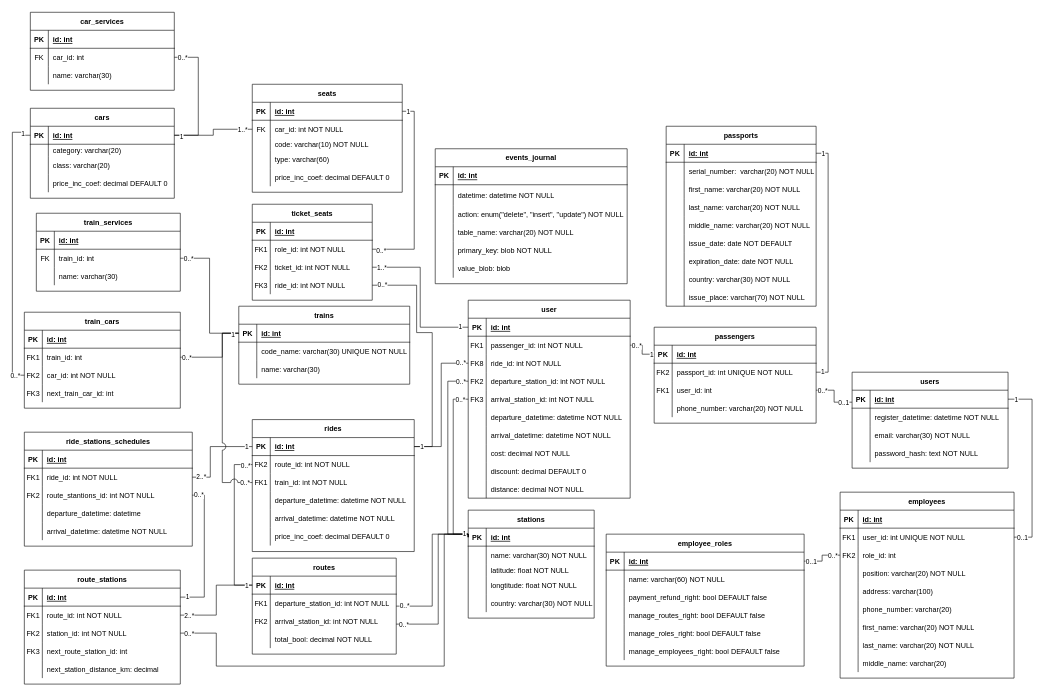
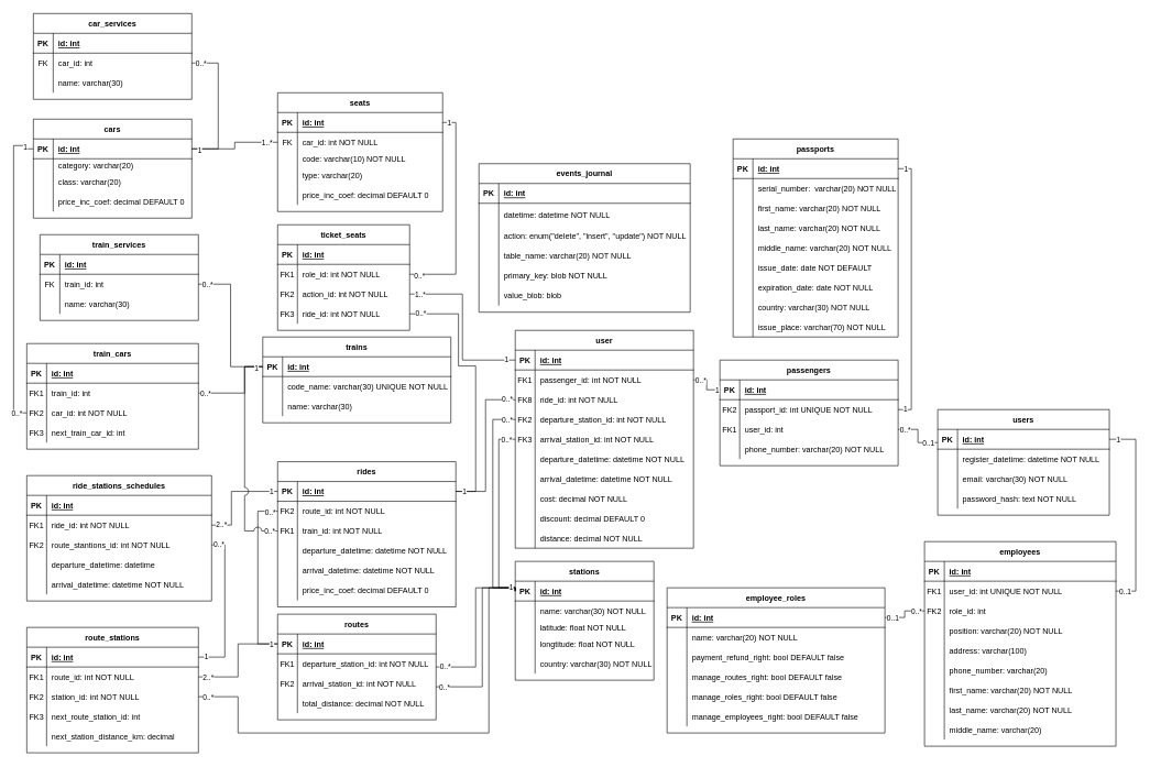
- <mxCell id="179" value="type: varchar(60)" style="shape=partialRectangle;connectable=0;fillColor=none;top=0;left=0;bottom=0;right=0;align=left;spacingLeft=6;overflow=hidden;" parent="177" vertex="1"><mxGeometry x="30" width="220" height="30" as="geometry"><mxRectangle width="220" height="30" as="alternateBounds" /></mxGeometry></mxCell>
+ <mxCell id="179" value="type: varchar(20)" style="shape=partialRectangle;connectable=0;fillColor=none;top=0;left=0;bottom=0;right=0;align=left;spacingLeft=6;overflow=hidden;" parent="177" vertex="1"><mxGeometry x="30" width="220" height="30" as="geometry"><mxRectangle width="220" height="30" as="alternateBounds" /></mxGeometry></mxCell>
- <mxCell id="319" value="ticket_id: int NOT NULL" style="shape=partialRectangle;connectable=0;fillColor=none;top=0;left=0;bottom=0;right=0;align=left;spacingLeft=6;overflow=hidden;" parent="317" vertex="1"><mxGeometry x="30" width="170" height="30" as="geometry"><mxRectangle width="170" height="30" as="alternateBounds" /></mxGeometry></mxCell>
+ <mxCell id="319" value="action_id: int NOT NULL" style="shape=partialRectangle;connectable=0;fillColor=none;top=0;left=0;bottom=0;right=0;align=left;spacingLeft=6;overflow=hidden;" parent="317" vertex="1"><mxGeometry x="30" width="170" height="30" as="geometry"><mxRectangle width="170" height="30" as="alternateBounds" /></mxGeometry></mxCell>
- <mxCell id="96" value="name: varchar(60) NOT NULL" style="shape=partialRectangle;connectable=0;fillColor=none;top=0;left=0;bottom=0;right=0;align=left;spacingLeft=6;overflow=hidden;" parent="94" vertex="1"><mxGeometry x="30" width="300" height="30" as="geometry"><mxRectangle width="300" height="30" as="alternateBounds" /></mxGeometry></mxCell>
+ <mxCell id="96" value="name: varchar(20) NOT NULL" style="shape=partialRectangle;connectable=0;fillColor=none;top=0;left=0;bottom=0;right=0;align=left;spacingLeft=6;overflow=hidden;" parent="94" vertex="1"><mxGeometry x="30" width="300" height="30" as="geometry"><mxRectangle width="300" height="30" as="alternateBounds" /></mxGeometry></mxCell>
- <mxCell id="269" value="total_bool: decimal NOT NULL" style="shape=partialRectangle;connectable=0;fillColor=none;top=0;left=0;bottom=0;right=0;align=left;spacingLeft=6;overflow=hidden;" parent="267" vertex="1"><mxGeometry x="30" width="210" height="30" as="geometry"><mxRectangle width="210" height="30" as="alternateBounds" /></mxGeometry></mxCell>
+ <mxCell id="269" value="total_distance: decimal NOT NULL" style="shape=partialRectangle;connectable=0;fillColor=none;top=0;left=0;bottom=0;right=0;align=left;spacingLeft=6;overflow=hidden;" parent="267" vertex="1"><mxGeometry x="30" width="210" height="30" as="geometry"><mxRectangle width="210" height="30" as="alternateBounds" /></mxGeometry></mxCell>
